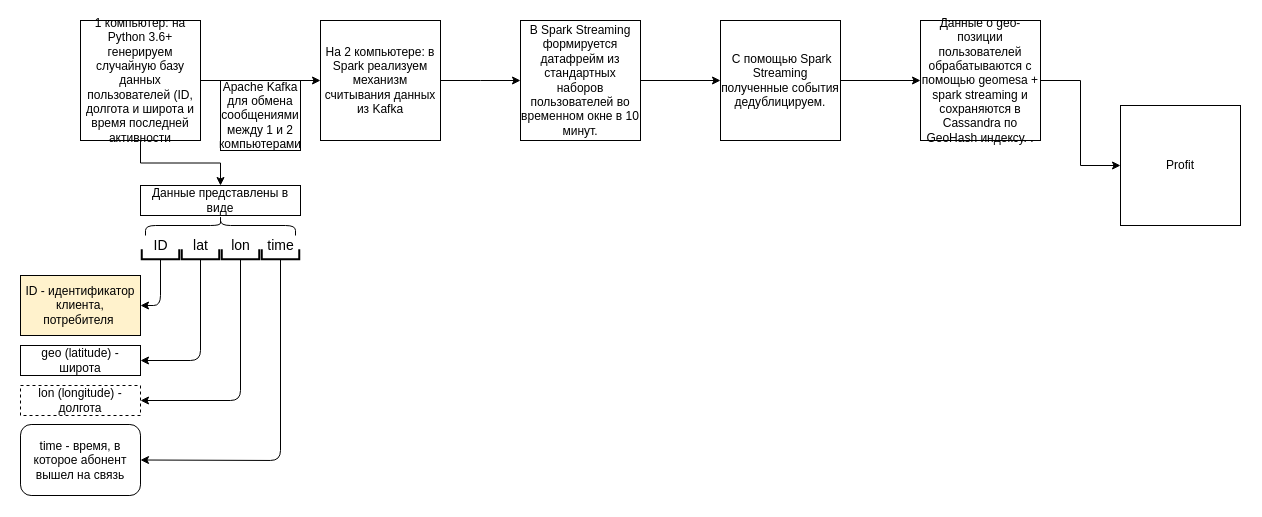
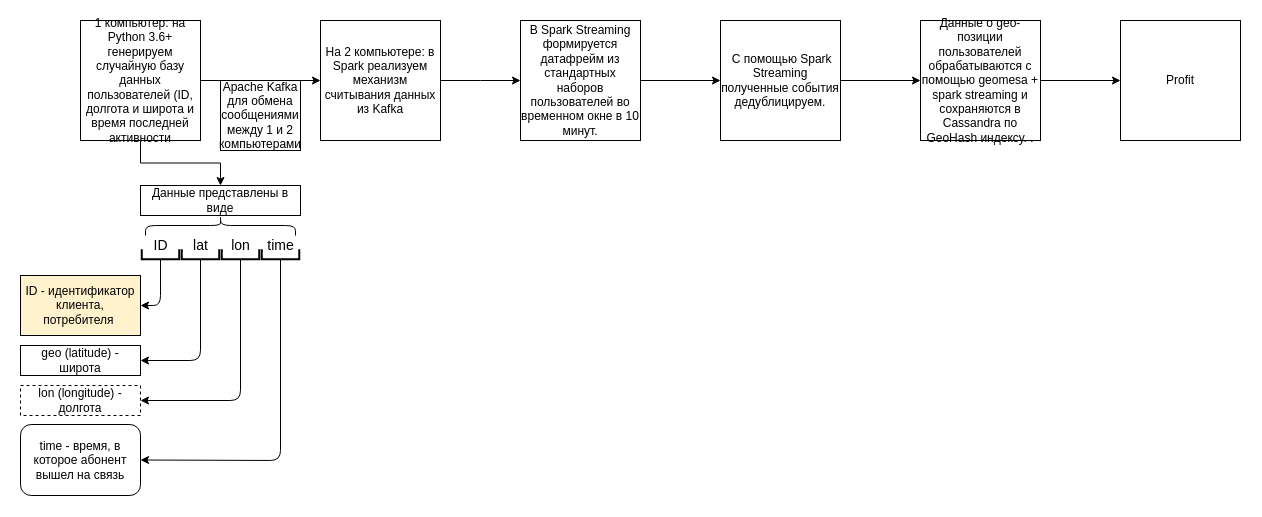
- <mxCell id="14" value="Profit" style="rounded=0;whiteSpace=wrap;html=1;" vertex="1" parent="1"><mxGeometry x="1120" y="105" width="120" height="120" as="geometry" /></mxCell>
+ <mxCell id="14" value="Profit" style="rounded=0;whiteSpace=wrap;html=1;" vertex="1" parent="1"><mxGeometry x="1120" y="20" width="120" height="120" as="geometry" /></mxCell>
